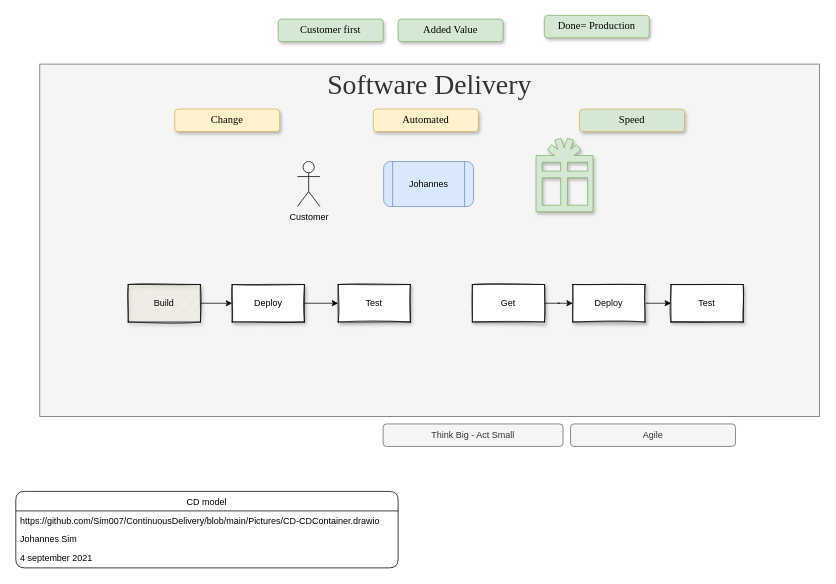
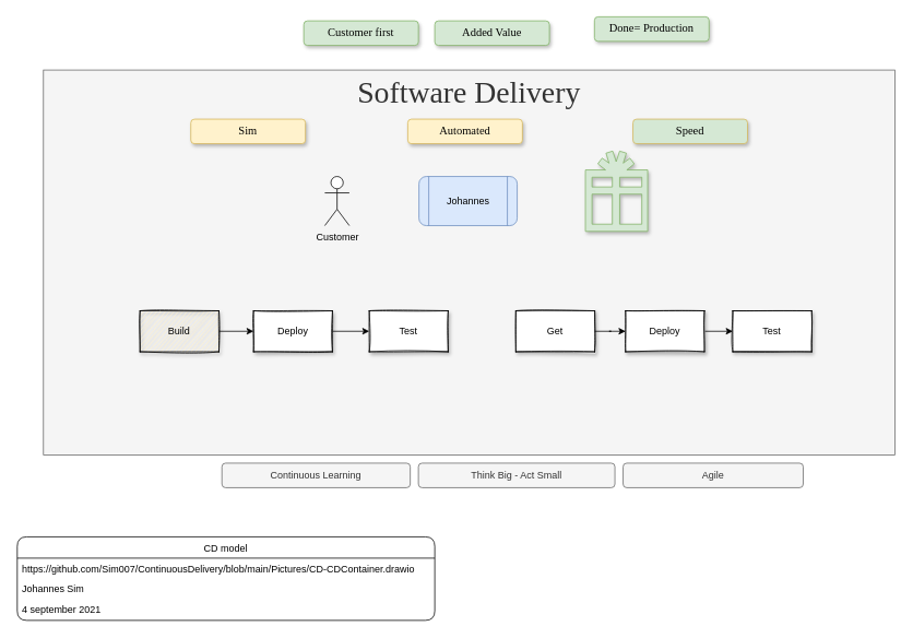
- <mxCell id="8" value="Change" style="rounded=1;whiteSpace=wrap;html=1;shadow=1;glass=0;labelBackgroundColor=none;sketch=0;fontFamily=Verdana;fontSize=14;verticalAlign=top;fillColor=#fff2cc;strokeColor=#d6b656;" vertex="1" parent="2"><mxGeometry x="180" y="60" width="140" height="30" as="geometry" /></mxCell>
+ <mxCell id="8" value="Sim" style="rounded=1;whiteSpace=wrap;html=1;shadow=1;glass=0;labelBackgroundColor=none;sketch=0;fontFamily=Verdana;fontSize=14;verticalAlign=top;fillColor=#fff2cc;strokeColor=#d6b656;" vertex="1" parent="2"><mxGeometry x="180" y="60" width="140" height="30" as="geometry" /></mxCell>
+ <mxCell id="15" value="Continuous Learning" style="rounded=1;whiteSpace=wrap;html=1;fillColor=#f5f5f5;strokeColor=#666666;fontColor=#333333;" parent="1" vertex="1"><mxGeometry x="270" y="565" width="230" height="30" as="geometry" /></mxCell>
